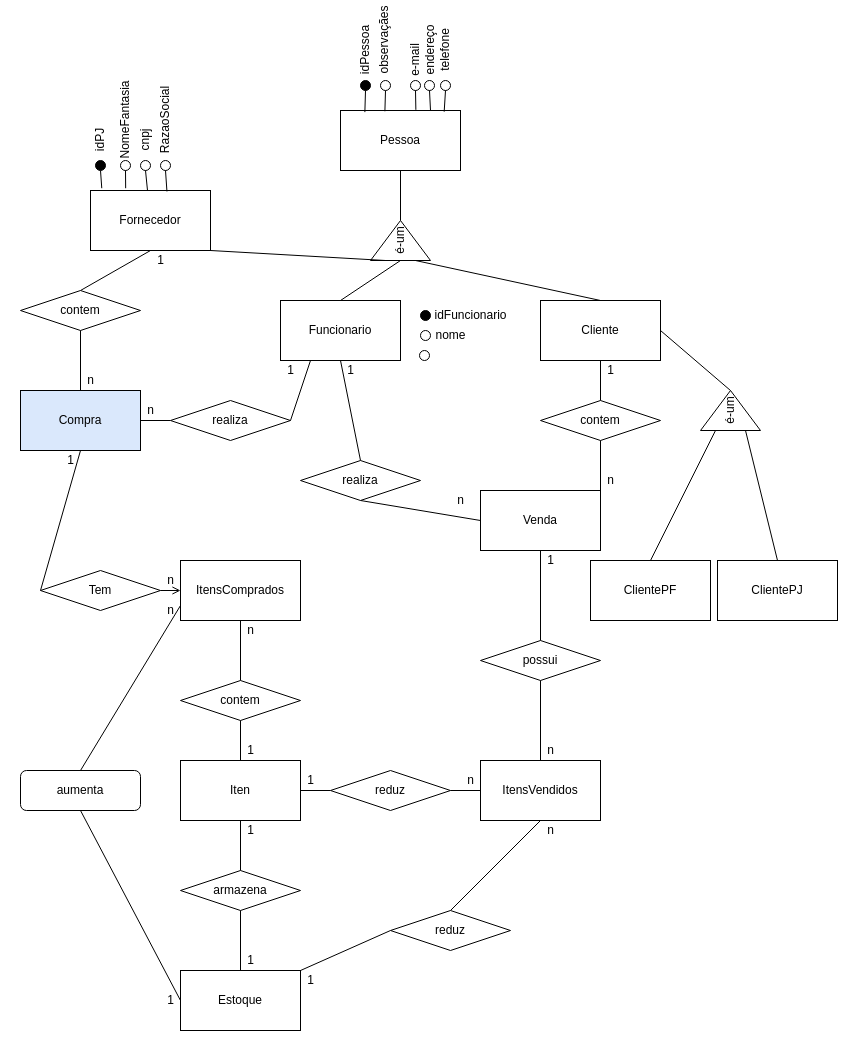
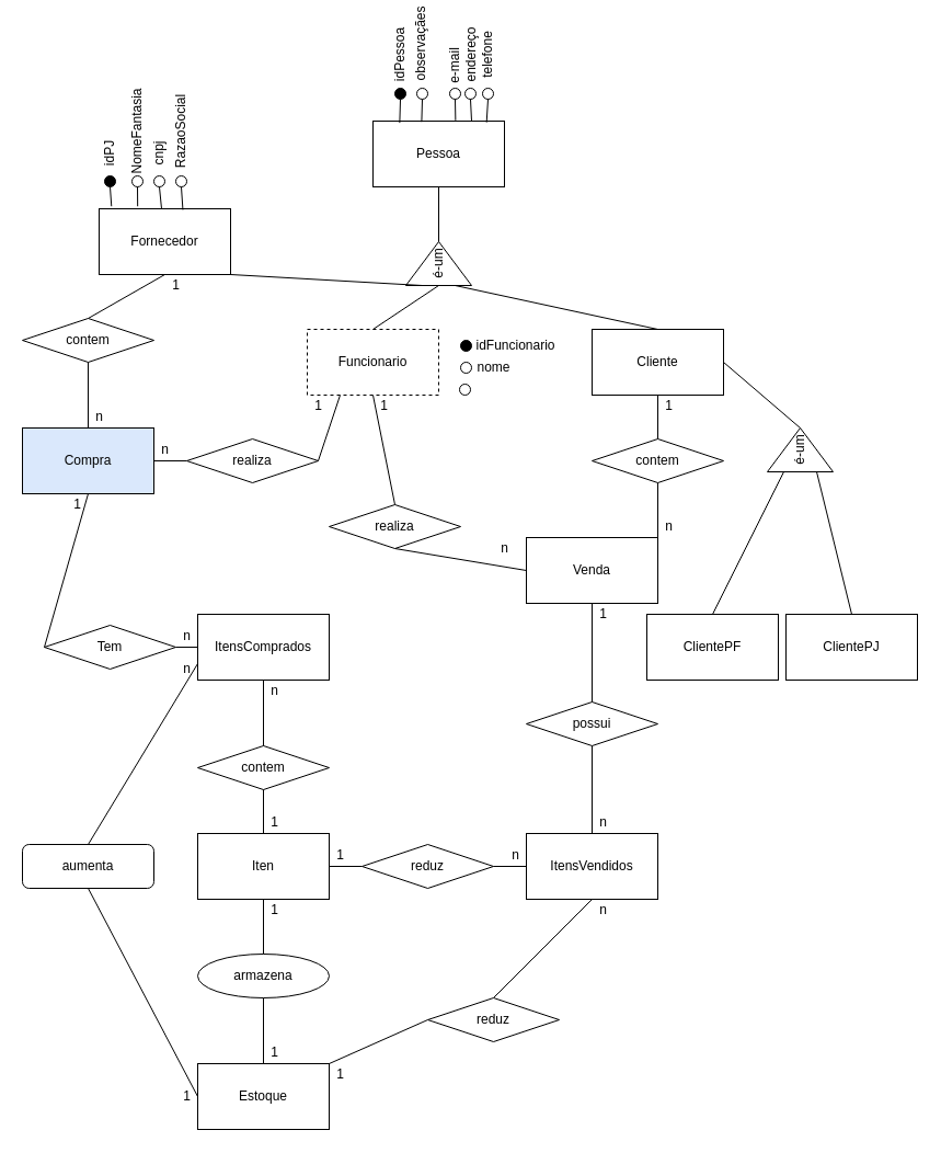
- <mxCell id="5" value="Funcionario" style="rounded=0;whiteSpace=wrap;html=1;" vertex="1" parent="1"><mxGeometry x="280" y="290" width="120" height="60" as="geometry" /></mxCell>
+ <mxCell id="5" value="Funcionario" style="rounded=0;whiteSpace=wrap;html=1;dashed=1;" vertex="1" parent="1"><mxGeometry x="280" y="290" width="120" height="60" as="geometry" /></mxCell>
- <mxCell id="21" value="" style="endArrow=open;html=1;rounded=0;exitX=1;exitY=0.5;exitDx=0;exitDy=0;entryX=0;entryY=0.5;entryDx=0;entryDy=0;" edge="1" parent="1" source="19" target="18"><mxGeometry width="50" height="50" relative="1" as="geometry"><mxPoint x="320" y="620" as="sourcePoint" /><mxPoint x="370" y="570" as="targetPoint" /></mxGeometry></mxCell>
+ <mxCell id="21" value="" style="endArrow=none;html=1;rounded=0;exitX=1;exitY=0.5;exitDx=0;exitDy=0;entryX=0;entryY=0.5;entryDx=0;entryDy=0;" edge="1" parent="1" source="19" target="18"><mxGeometry width="50" height="50" relative="1" as="geometry"><mxPoint x="320" y="620" as="sourcePoint" /><mxPoint x="370" y="570" as="targetPoint" /></mxGeometry></mxCell>
- <mxCell id="27" value="armazena" style="rhombus;whiteSpace=wrap;html=1;" vertex="1" parent="1"><mxGeometry x="180" y="860" width="120" height="40" as="geometry" /></mxCell>
+ <mxCell id="27" value="armazena" style="ellipse;whiteSpace=wrap;html=1;" vertex="1" parent="1"><mxGeometry x="180" y="860" width="120" height="40" as="geometry" /></mxCell>
